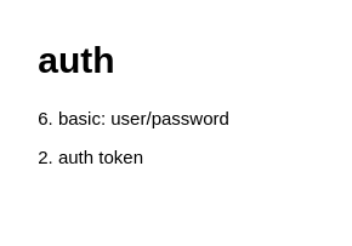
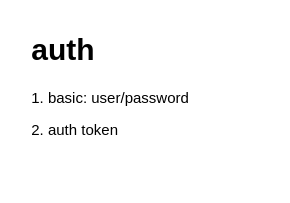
- <mxCell id="2" value="&lt;h1&gt;auth&lt;/h1&gt;&lt;p&gt;6. basic: user/password&lt;/p&gt;&lt;p&gt;2. auth token&lt;/p&gt;&lt;p&gt;&lt;br&gt;&lt;/p&gt;" style="text;html=1;strokeColor=none;fillColor=none;spacing=5;spacingTop=-20;whiteSpace=wrap;overflow=hidden;rounded=0;" vertex="1" parent="1"><mxGeometry x="20" y="20" width="190" height="120" as="geometry" /></mxCell>
+ <mxCell id="2" value="&lt;h1&gt;auth&lt;/h1&gt;&lt;p&gt;1. basic: user/password&lt;/p&gt;&lt;p&gt;2. auth token&lt;/p&gt;&lt;p&gt;&lt;br&gt;&lt;/p&gt;" style="text;html=1;strokeColor=none;fillColor=none;spacing=5;spacingTop=-20;whiteSpace=wrap;overflow=hidden;rounded=0;" vertex="1" parent="1"><mxGeometry x="20" y="20" width="190" height="120" as="geometry" /></mxCell>
